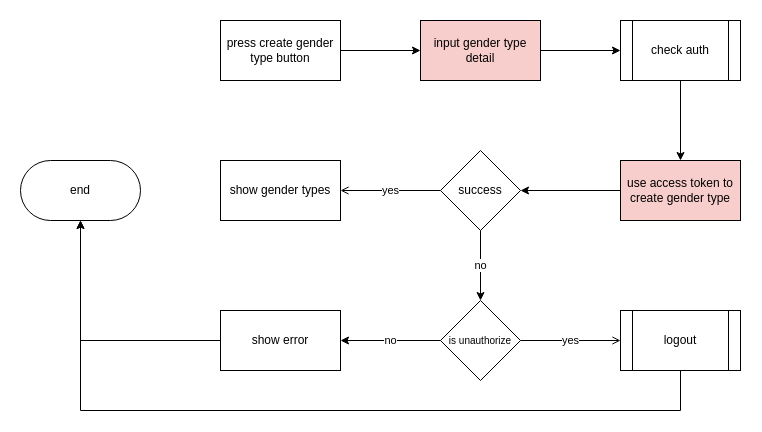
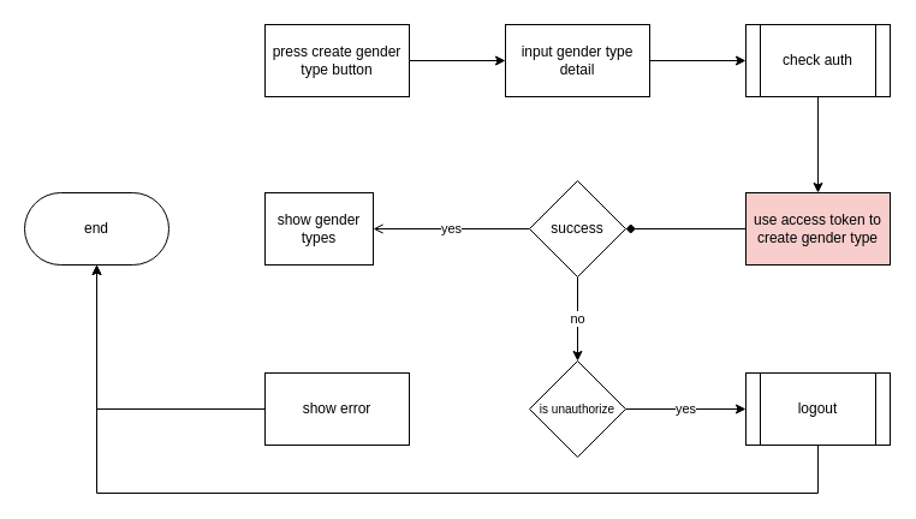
- <mxCell id="6" value="input gender type detail" style="whiteSpace=wrap;html=1;rounded=0;arcSize=50;fillColor=#f8cecc;" vertex="1" parent="1"><mxGeometry x="420" y="20" width="120" height="60" as="geometry" /></mxCell>
+ <mxCell id="6" value="input gender type detail" style="whiteSpace=wrap;html=1;rounded=0;arcSize=50;" vertex="1" parent="1"><mxGeometry x="420" y="20" width="120" height="60" as="geometry" /></mxCell>
- <mxCell id="14" value="show gender types" style="rounded=0;whiteSpace=wrap;html=1;" vertex="1" parent="1"><mxGeometry x="220" y="160" width="120" height="60" as="geometry" /></mxCell>
+ <mxCell id="14" value="show gender types" style="rounded=0;whiteSpace=wrap;html=1;" vertex="1" parent="1"><mxGeometry x="220" y="160" width="90" height="60" as="geometry" /></mxCell>
- <mxCell id="9" value="" style="edgeStyle=orthogonalEdgeStyle;rounded=0;orthogonalLoop=1;jettySize=auto;html=1;" edge="1" parent="1" source="10" target="13"><mxGeometry relative="1" as="geometry" /></mxCell>
+ <mxCell id="9" value="" style="edgeStyle=orthogonalEdgeStyle;rounded=0;orthogonalLoop=1;jettySize=auto;html=1;endArrow=diamond;" edge="1" parent="1" source="10" target="13"><mxGeometry relative="1" as="geometry" /></mxCell>
- <mxCell id="15" value="no" style="edgeStyle=orthogonalEdgeStyle;rounded=0;orthogonalLoop=1;jettySize=auto;html=1;" edge="1" parent="1" source="17" target="21"><mxGeometry relative="1" as="geometry"><mxPoint x="320" y="340" as="targetPoint" /></mxGeometry></mxCell>
- <mxCell id="16" value="yes" style="edgeStyle=orthogonalEdgeStyle;rounded=0;orthogonalLoop=1;jettySize=auto;html=1;endArrow=open;" edge="1" parent="1" source="17" target="19"><mxGeometry relative="1" as="geometry"><mxPoint x="480" y="450" as="targetPoint" /></mxGeometry></mxCell>
+ <mxCell id="16" value="yes" style="edgeStyle=orthogonalEdgeStyle;rounded=0;orthogonalLoop=1;jettySize=auto;html=1;" edge="1" parent="1" source="17" target="19"><mxGeometry relative="1" as="geometry"><mxPoint x="480" y="450" as="targetPoint" /></mxGeometry></mxCell>
